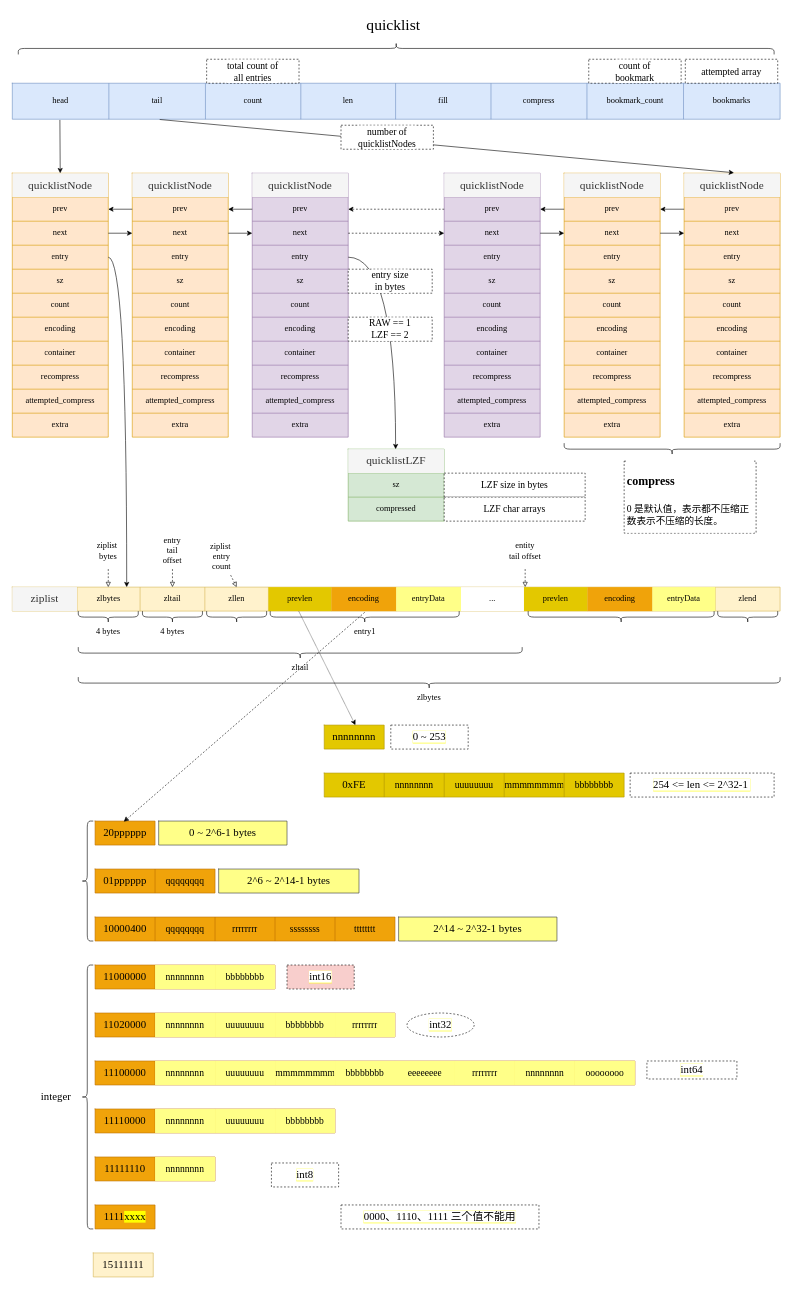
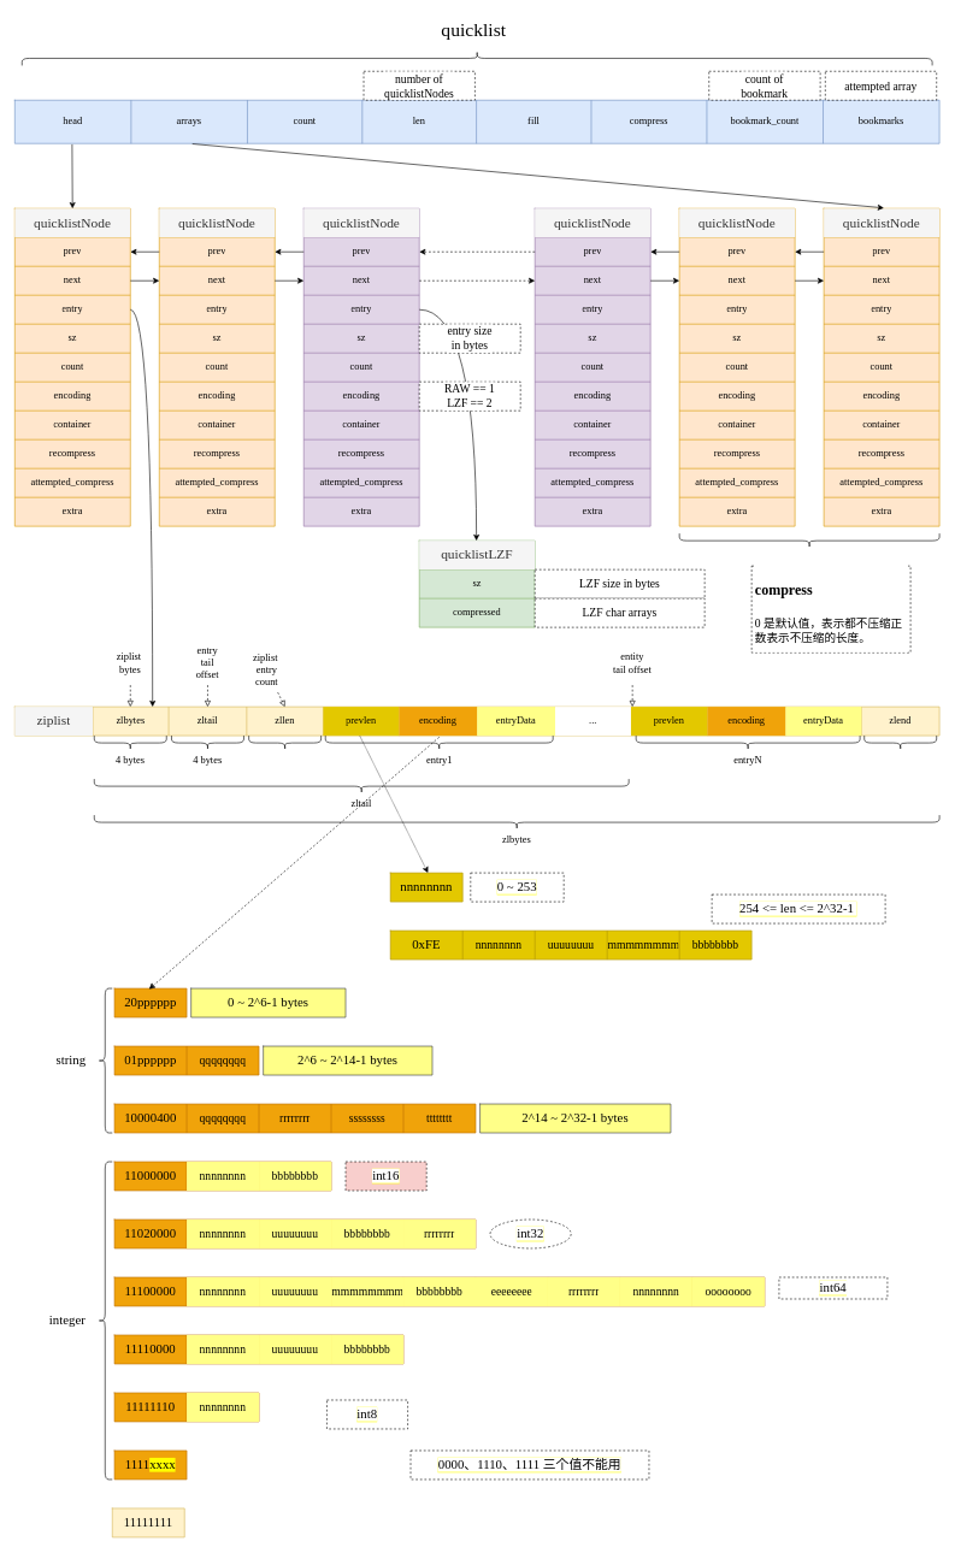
- <mxCell id="286" value="total count of&lt;br&gt;all entries" style="rounded=0;whiteSpace=wrap;html=1;shadow=0;glass=0;dashed=1;labelBackgroundColor=#FFFFFF;labelBorderColor=none;sketch=0;fontFamily=JetBrains Mono;fontSize=16;" parent="1" vertex="1"><mxGeometry x="344" y="98" width="154" height="40" as="geometry" /></mxCell>
- <mxCell id="5" value="tail" style="shape=partialRectangle;html=1;whiteSpace=wrap;connectable=0;fillColor=none;top=0;left=0;bottom=0;right=0;overflow=hidden;fontSize=14;fontFamily=JetBrains Mono;" parent="3" vertex="1"><mxGeometry x="161" width="161" height="60" as="geometry"><mxRectangle width="161" height="60" as="alternateBounds" /></mxGeometry></mxCell>
+ <mxCell id="5" value="arrays" style="shape=partialRectangle;html=1;whiteSpace=wrap;connectable=0;fillColor=none;top=0;left=0;bottom=0;right=0;overflow=hidden;fontSize=14;fontFamily=JetBrains Mono;" parent="3" vertex="1"><mxGeometry x="161" width="161" height="60" as="geometry"><mxRectangle width="161" height="60" as="alternateBounds" /></mxGeometry></mxCell>
- <mxCell id="285" value="number of&lt;br&gt;quicklistNodes" style="rounded=0;whiteSpace=wrap;html=1;shadow=0;glass=0;dashed=1;labelBackgroundColor=#FFFFFF;labelBorderColor=none;sketch=0;fontFamily=JetBrains Mono;fontSize=16;" parent="1" vertex="1"><mxGeometry x="568" y="208" width="154" height="40" as="geometry" /></mxCell>
+ <mxCell id="285" value="number of&lt;br&gt;quicklistNodes" style="rounded=0;whiteSpace=wrap;html=1;shadow=0;glass=0;dashed=1;labelBackgroundColor=#FFFFFF;labelBorderColor=none;sketch=0;fontFamily=JetBrains Mono;fontSize=16;" parent="1" vertex="1"><mxGeometry x="503" y="98" width="154" height="40" as="geometry" /></mxCell>
- <mxCell id="290" value="&lt;h1&gt;&lt;font style=&quot;font-size: 20px&quot;&gt;compress&lt;/font&gt;&lt;/h1&gt;&lt;p&gt;0 是默认值，表示都不压缩正数表示不压缩的长度。&lt;/p&gt;" style="text;html=1;strokeColor=default;fillColor=none;spacing=5;spacingTop=-20;whiteSpace=wrap;overflow=hidden;rounded=0;shadow=0;glass=0;dashed=1;labelBackgroundColor=#FFFFFF;labelBorderColor=none;sketch=0;fontFamily=JetBrains Mono;fontSize=16;" parent="1" vertex="1"><mxGeometry x="1040" y="768" width="220" height="120" as="geometry" /></mxCell>
+ <mxCell id="290" value="&lt;h1&gt;&lt;font style=&quot;font-size: 20px&quot;&gt;compress&lt;/font&gt;&lt;/h1&gt;&lt;p&gt;0 是默认值，表示都不压缩正数表示不压缩的长度。&lt;/p&gt;" style="text;html=1;strokeColor=default;fillColor=none;spacing=5;spacingTop=-20;whiteSpace=wrap;overflow=hidden;rounded=0;shadow=0;glass=0;dashed=1;labelBackgroundColor=#FFFFFF;labelBorderColor=none;sketch=0;fontFamily=JetBrains Mono;fontSize=16;" parent="1" vertex="1"><mxGeometry x="1040" y="783" width="220" height="120" as="geometry" /></mxCell>
+ <mxCell id="190" value="entryN" style="text;html=1;strokeColor=none;fillColor=none;align=center;verticalAlign=middle;whiteSpace=wrap;rounded=0;shadow=0;labelBackgroundColor=none;labelBorderColor=none;sketch=0;fontSize=14;fontFamily=JetBrains Mono;" parent="1" vertex="1"><mxGeometry x="1005" y="1038" width="60" height="30" as="geometry" /></mxCell>
- <mxCell id="302" value="&lt;span style=&quot;background-color: rgb(255 , 255 , 255)&quot;&gt;254 &amp;lt;= len &amp;lt;= 2^32-1&amp;nbsp;&lt;br&gt;&lt;/span&gt;" style="rounded=0;whiteSpace=wrap;html=1;shadow=0;glass=0;dashed=1;labelBackgroundColor=#FFFF00;labelBorderColor=none;sketch=0;fontFamily=JetBrains Mono;fontSize=18;" vertex="1" parent="1"><mxGeometry x="1050" y="1288" width="240" height="40" as="geometry" /></mxCell>
+ <mxCell id="302" value="&lt;span style=&quot;background-color: rgb(255 , 255 , 255)&quot;&gt;254 &amp;lt;= len &amp;lt;= 2^32-1&amp;nbsp;&lt;br&gt;&lt;/span&gt;" style="rounded=0;whiteSpace=wrap;html=1;shadow=0;glass=0;dashed=1;labelBackgroundColor=#FFFF00;labelBorderColor=none;sketch=0;fontFamily=JetBrains Mono;fontSize=18;" vertex="1" parent="1"><mxGeometry x="985" y="1238" width="240" height="40" as="geometry" /></mxCell>
+ <mxCell id="269" value="string" style="text;html=1;strokeColor=none;fillColor=none;align=center;verticalAlign=middle;whiteSpace=wrap;rounded=0;shadow=0;labelBackgroundColor=none;labelBorderColor=none;sketch=0;fontFamily=JetBrains Mono;fontSize=18;" parent="1" vertex="1"><mxGeometry x="68" y="1453" width="60" height="30" as="geometry" /></mxCell>
- <mxCell id="258" value="&lt;font style=&quot;font-size: 18px&quot;&gt;15111111&lt;/font&gt;" style="shape=partialRectangle;html=1;whiteSpace=wrap;connectable=0;overflow=hidden;fillColor=none;top=0;left=0;bottom=0;right=0;pointerEvents=1;shadow=0;labelBackgroundColor=none;labelBorderColor=none;sketch=0;fontFamily=JetBrains Mono;fontSize=16;" parent="257" vertex="1"><mxGeometry width="100" height="40" as="geometry"><mxRectangle width="100" height="40" as="alternateBounds" /></mxGeometry></mxCell>
+ <mxCell id="258" value="&lt;font style=&quot;font-size: 18px&quot;&gt;11111111&lt;/font&gt;" style="shape=partialRectangle;html=1;whiteSpace=wrap;connectable=0;overflow=hidden;fillColor=none;top=0;left=0;bottom=0;right=0;pointerEvents=1;shadow=0;labelBackgroundColor=none;labelBorderColor=none;sketch=0;fontFamily=JetBrains Mono;fontSize=16;" parent="257" vertex="1"><mxGeometry width="100" height="40" as="geometry"><mxRectangle width="100" height="40" as="alternateBounds" /></mxGeometry></mxCell>
